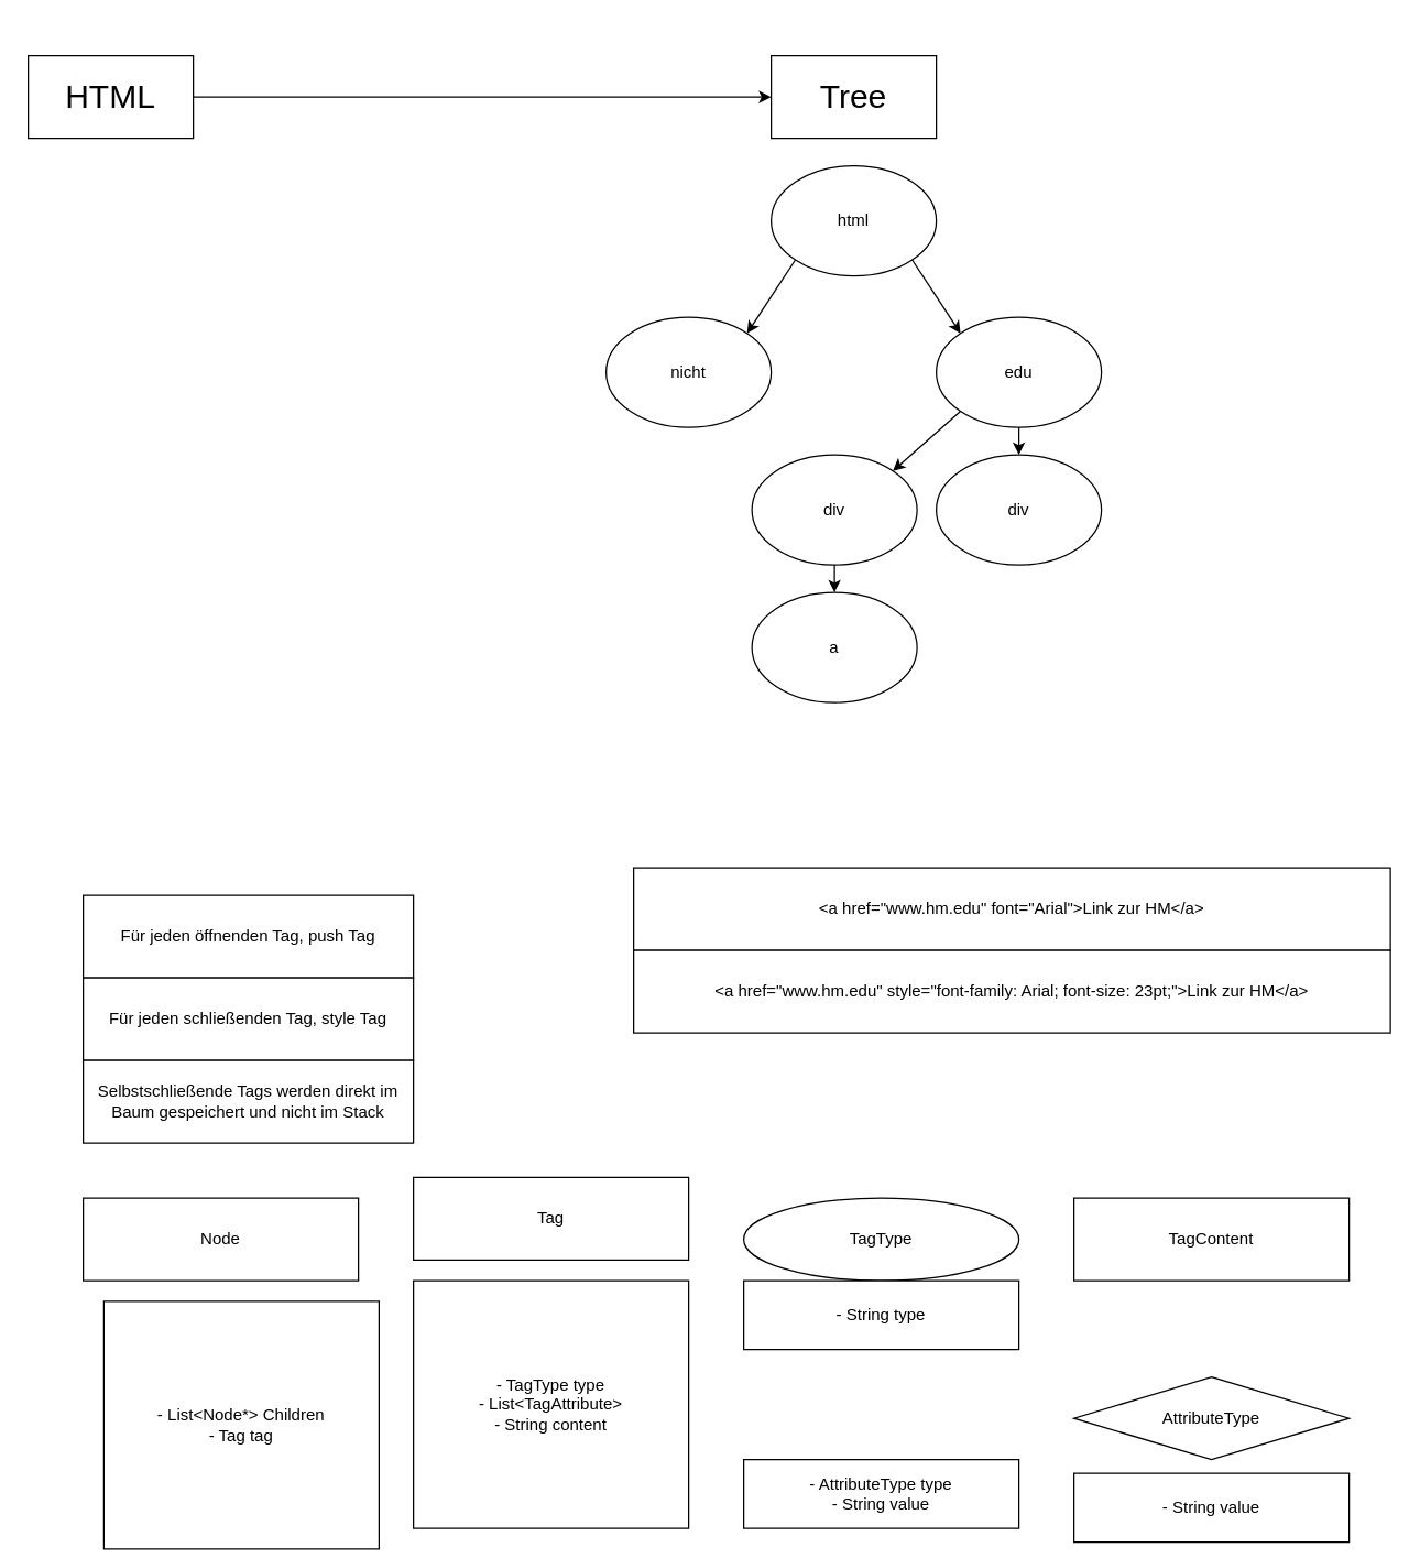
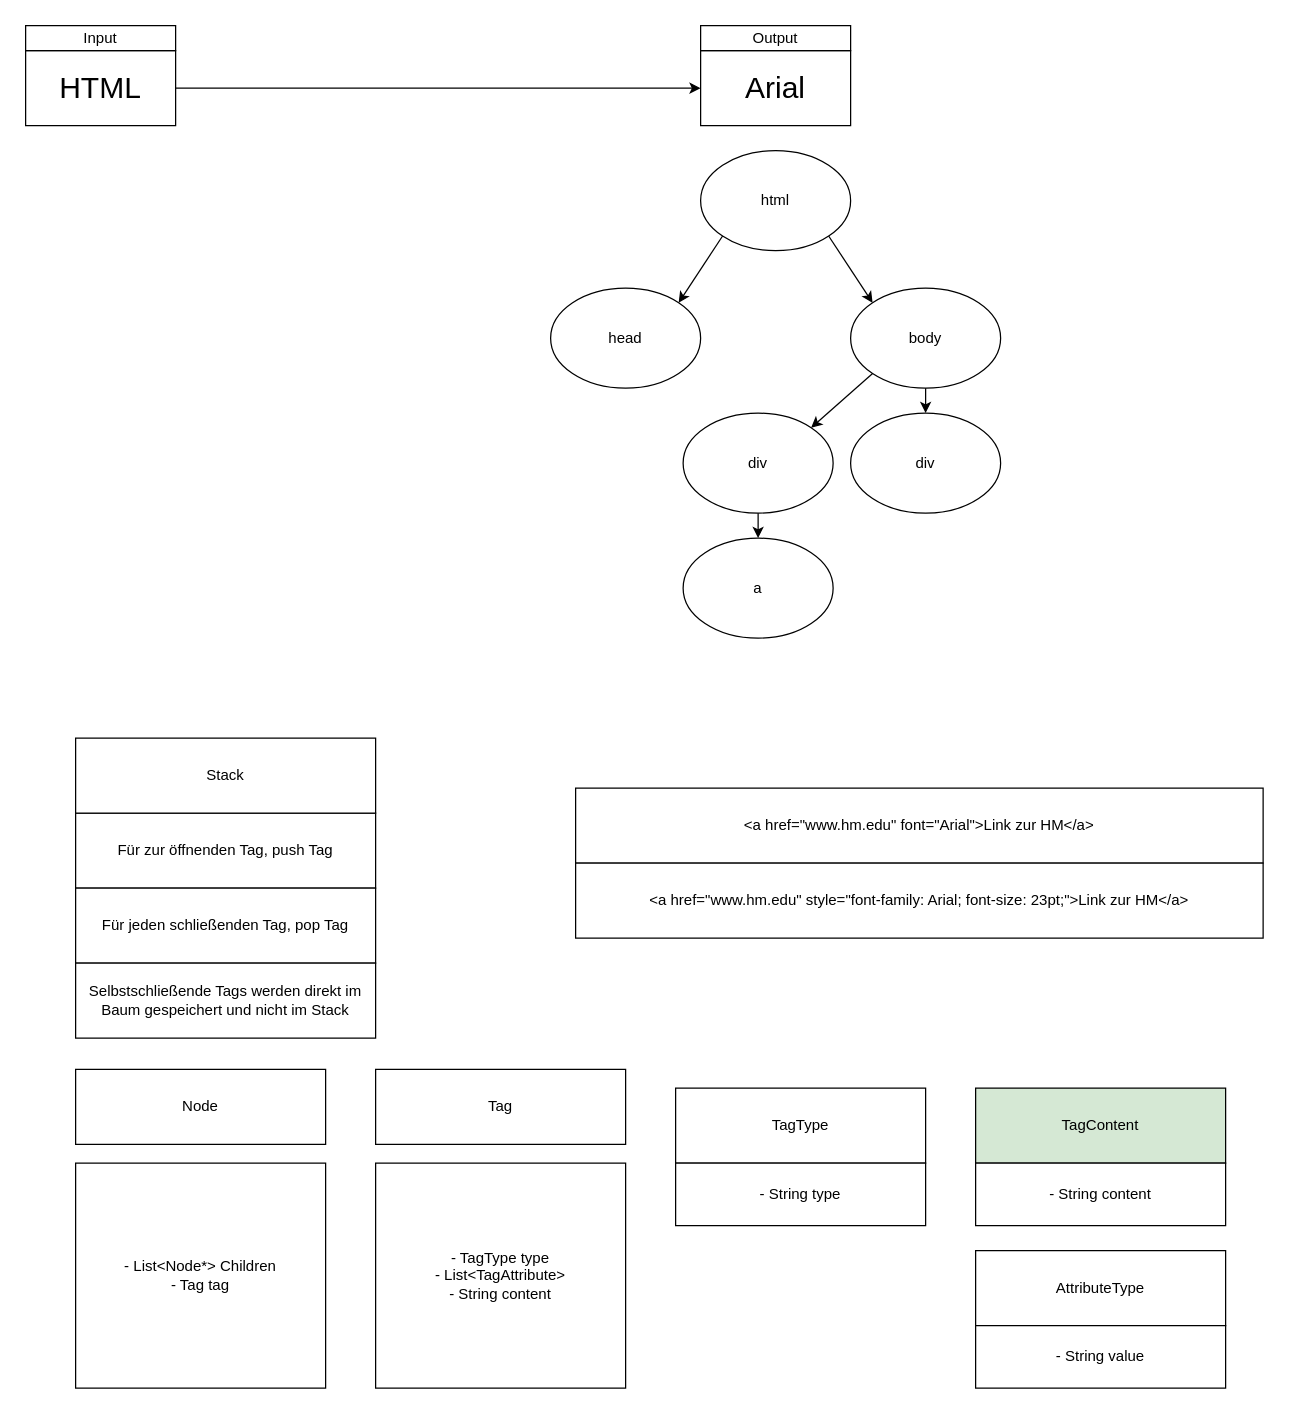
+ <mxCell id="33" value="Input" style="rounded=0;whiteSpace=wrap;html=1;" vertex="1" parent="1"><mxGeometry x="20" y="20" width="120" height="20" as="geometry" /></mxCell>
+ <mxCell id="34" value="Output" style="rounded=0;whiteSpace=wrap;html=1;" vertex="1" parent="1"><mxGeometry x="560" y="20" width="120" height="20" as="geometry" /></mxCell>
- <mxCell id="4" value="&lt;font style=&quot;font-size: 24px&quot;&gt;Tree&lt;/font&gt;" style="rounded=0;whiteSpace=wrap;html=1;" vertex="1" parent="1"><mxGeometry x="560" y="40" width="120" height="60" as="geometry" /></mxCell>
+ <mxCell id="4" value="&lt;font style=&quot;font-size: 24px&quot;&gt;Arial&lt;/font&gt;" style="rounded=0;whiteSpace=wrap;html=1;" vertex="1" parent="1"><mxGeometry x="560" y="40" width="120" height="60" as="geometry" /></mxCell>
- <mxCell id="5" value="nicht" style="ellipse;whiteSpace=wrap;html=1;" vertex="1" parent="1"><mxGeometry x="440" y="230" width="120" height="80" as="geometry" /></mxCell>
+ <mxCell id="5" value="head" style="ellipse;whiteSpace=wrap;html=1;" vertex="1" parent="1"><mxGeometry x="440" y="230" width="120" height="80" as="geometry" /></mxCell>
- <mxCell id="7" value="edu" style="ellipse;whiteSpace=wrap;html=1;" vertex="1" parent="1"><mxGeometry x="680" y="230" width="120" height="80" as="geometry" /></mxCell>
+ <mxCell id="7" value="body" style="ellipse;whiteSpace=wrap;html=1;" vertex="1" parent="1"><mxGeometry x="680" y="230" width="120" height="80" as="geometry" /></mxCell>
+ <mxCell id="17" value="Stack" style="rounded=0;whiteSpace=wrap;html=1;" vertex="1" parent="1"><mxGeometry x="60" y="590" width="240" height="60" as="geometry" /></mxCell>
- <mxCell id="10" value="Für jeden öffnenden Tag, push Tag" style="rounded=0;whiteSpace=wrap;html=1;" vertex="1" parent="1"><mxGeometry x="60" y="650" width="240" height="60" as="geometry" /></mxCell>
+ <mxCell id="10" value="Für zur öffnenden Tag, push Tag" style="rounded=0;whiteSpace=wrap;html=1;" vertex="1" parent="1"><mxGeometry x="60" y="650" width="240" height="60" as="geometry" /></mxCell>
- <mxCell id="18" value="Für jeden schließenden Tag, style Tag" style="rounded=0;whiteSpace=wrap;html=1;" vertex="1" parent="1"><mxGeometry x="60" y="710" width="240" height="60" as="geometry" /></mxCell>
+ <mxCell id="18" value="Für jeden schließenden Tag, pop Tag" style="rounded=0;whiteSpace=wrap;html=1;" vertex="1" parent="1"><mxGeometry x="60" y="710" width="240" height="60" as="geometry" /></mxCell>
- <mxCell id="20" value="Node" style="rounded=0;whiteSpace=wrap;html=1;" vertex="1" parent="1"><mxGeometry x="60" y="870" width="200" height="60" as="geometry" /></mxCell>
+ <mxCell id="20" value="Node" style="rounded=0;whiteSpace=wrap;html=1;" vertex="1" parent="1"><mxGeometry x="60" y="855" width="200" height="60" as="geometry" /></mxCell>
- <mxCell id="24" value="TagType" style="ellipse;whiteSpace=wrap;html=1;" vertex="1" parent="1"><mxGeometry x="540" y="870" width="200" height="60" as="geometry" /></mxCell>
+ <mxCell id="24" value="TagType" style="rounded=0;whiteSpace=wrap;html=1;" vertex="1" parent="1"><mxGeometry x="540" y="870" width="200" height="60" as="geometry" /></mxCell>
- <mxCell id="26" value="TagContent" style="rounded=0;whiteSpace=wrap;html=1;" vertex="1" parent="1"><mxGeometry x="780" y="870" width="200" height="60" as="geometry" /></mxCell>
+ <mxCell id="26" value="TagContent" style="rounded=0;whiteSpace=wrap;html=1;fillColor=#d5e8d4;" vertex="1" parent="1"><mxGeometry x="780" y="870" width="200" height="60" as="geometry" /></mxCell>
+ <mxCell id="27" value="- String content" style="rounded=0;whiteSpace=wrap;html=1;" vertex="1" parent="1"><mxGeometry x="780" y="930" width="200" height="50" as="geometry" /></mxCell>
- <mxCell id="31" value="AttributeType" style="rhombus;whiteSpace=wrap;html=1;" vertex="1" parent="1"><mxGeometry x="780" y="1000" width="200" height="60" as="geometry" /></mxCell>
+ <mxCell id="31" value="AttributeType" style="rounded=0;whiteSpace=wrap;html=1;" vertex="1" parent="1"><mxGeometry x="780" y="1000" width="200" height="60" as="geometry" /></mxCell>
- <mxCell id="21" value="&lt;div&gt;- List&amp;lt;Node*&amp;gt; Children&lt;/div&gt;&lt;div&gt;- Tag tag&lt;br&gt;&lt;/div&gt;" style="rounded=0;whiteSpace=wrap;html=1;" vertex="1" parent="1"><mxGeometry x="75" y="945" width="200" height="180" as="geometry" /></mxCell>
+ <mxCell id="21" value="&lt;div&gt;- List&amp;lt;Node*&amp;gt; Children&lt;/div&gt;&lt;div&gt;- Tag tag&lt;br&gt;&lt;/div&gt;" style="rounded=0;whiteSpace=wrap;html=1;" vertex="1" parent="1"><mxGeometry x="60" y="930" width="200" height="180" as="geometry" /></mxCell>
- <mxCell id="28" value="&lt;div&gt;- AttributeType type&lt;br&gt;&lt;/div&gt;&lt;div&gt;- String value&lt;/div&gt;" style="rounded=0;whiteSpace=wrap;html=1;" vertex="1" parent="1"><mxGeometry x="540" y="1060" width="200" height="50" as="geometry" /></mxCell>
- <mxCell id="32" value="&lt;div&gt;- String value&lt;/div&gt;" style="rounded=0;whiteSpace=wrap;html=1;" vertex="1" parent="1"><mxGeometry x="780" y="1070" width="200" height="50" as="geometry" /></mxCell>
+ <mxCell id="32" value="&lt;div&gt;- String value&lt;/div&gt;" style="rounded=0;whiteSpace=wrap;html=1;" vertex="1" parent="1"><mxGeometry x="780" y="1060" width="200" height="50" as="geometry" /></mxCell>
